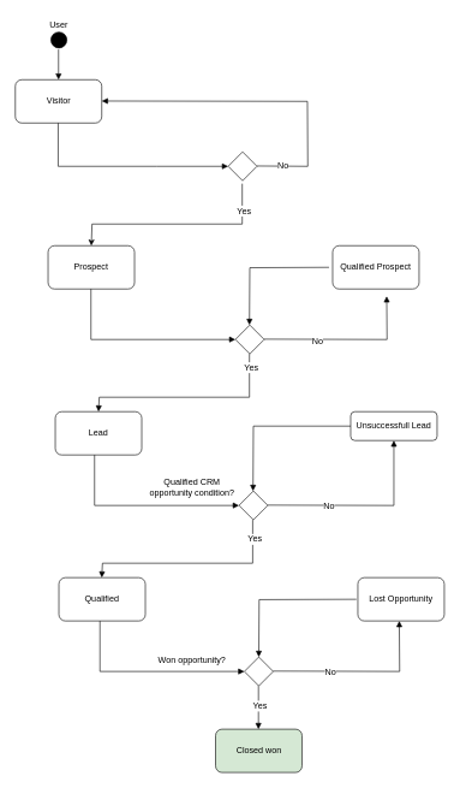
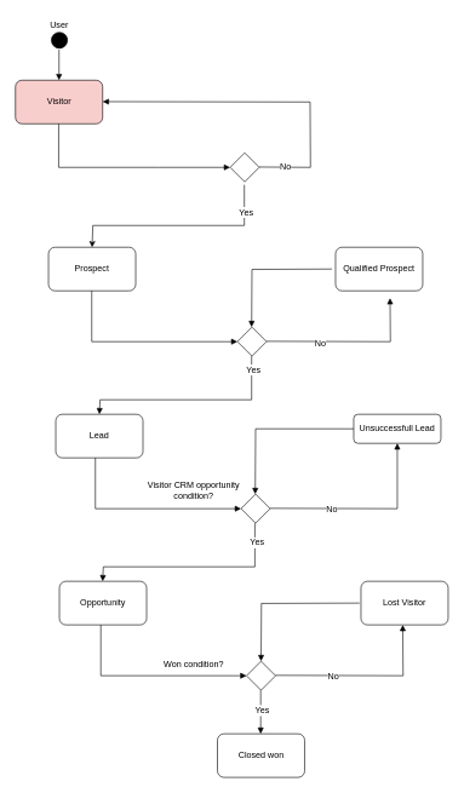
- <mxCell id="5" value="Visitor" style="rounded=1;whiteSpace=wrap;html=1;" vertex="1" parent="1"><mxGeometry x="20.5" y="110" width="120" height="60" as="geometry" /></mxCell>
+ <mxCell id="5" value="Visitor" style="rounded=1;whiteSpace=wrap;html=1;fillColor=#f8cecc;" vertex="1" parent="1"><mxGeometry x="20.5" y="110" width="120" height="60" as="geometry" /></mxCell>
- <mxCell id="28" value="Qualified CRM opportunity condition?" style="text;html=1;strokeColor=none;fillColor=none;align=center;verticalAlign=middle;whiteSpace=wrap;rounded=0;" vertex="1" parent="1"><mxGeometry x="201" y="660" width="130" height="30" as="geometry" /></mxCell>
+ <mxCell id="28" value="Visitor CRM opportunity condition?" style="text;html=1;strokeColor=none;fillColor=none;align=center;verticalAlign=middle;whiteSpace=wrap;rounded=0;" vertex="1" parent="1"><mxGeometry x="201" y="660" width="130" height="30" as="geometry" /></mxCell>
- <mxCell id="31" value="Qualified" style="rounded=1;whiteSpace=wrap;html=1;" vertex="1" parent="1"><mxGeometry x="81" y="800" width="120" height="60" as="geometry" /></mxCell>
+ <mxCell id="31" value="Opportunity" style="rounded=1;whiteSpace=wrap;html=1;" vertex="1" parent="1"><mxGeometry x="81" y="800" width="120" height="60" as="geometry" /></mxCell>
- <mxCell id="32" value="Lost Opportunity" style="rounded=1;whiteSpace=wrap;html=1;" vertex="1" parent="1"><mxGeometry x="496" y="800" width="120" height="60" as="geometry" /></mxCell>
+ <mxCell id="32" value="Lost Visitor" style="rounded=1;whiteSpace=wrap;html=1;" vertex="1" parent="1"><mxGeometry x="496" y="800" width="120" height="60" as="geometry" /></mxCell>
- <mxCell id="37" value="Won opportunity?" style="text;html=1;strokeColor=none;fillColor=none;align=center;verticalAlign=middle;whiteSpace=wrap;rounded=0;" vertex="1" parent="1"><mxGeometry x="201" y="900" width="130" height="30" as="geometry" /></mxCell>
+ <mxCell id="37" value="Won condition?" style="text;html=1;strokeColor=none;fillColor=none;align=center;verticalAlign=middle;whiteSpace=wrap;rounded=0;" vertex="1" parent="1"><mxGeometry x="201" y="900" width="130" height="30" as="geometry" /></mxCell>
- <mxCell id="40" value="Closed won" style="rounded=1;whiteSpace=wrap;html=1;fillColor=#d5e8d4;" vertex="1" parent="1"><mxGeometry x="298.5" y="1010" width="120" height="60" as="geometry" /></mxCell>
+ <mxCell id="40" value="Closed won" style="rounded=1;whiteSpace=wrap;html=1;" vertex="1" parent="1"><mxGeometry x="298.5" y="1010" width="120" height="60" as="geometry" /></mxCell>
